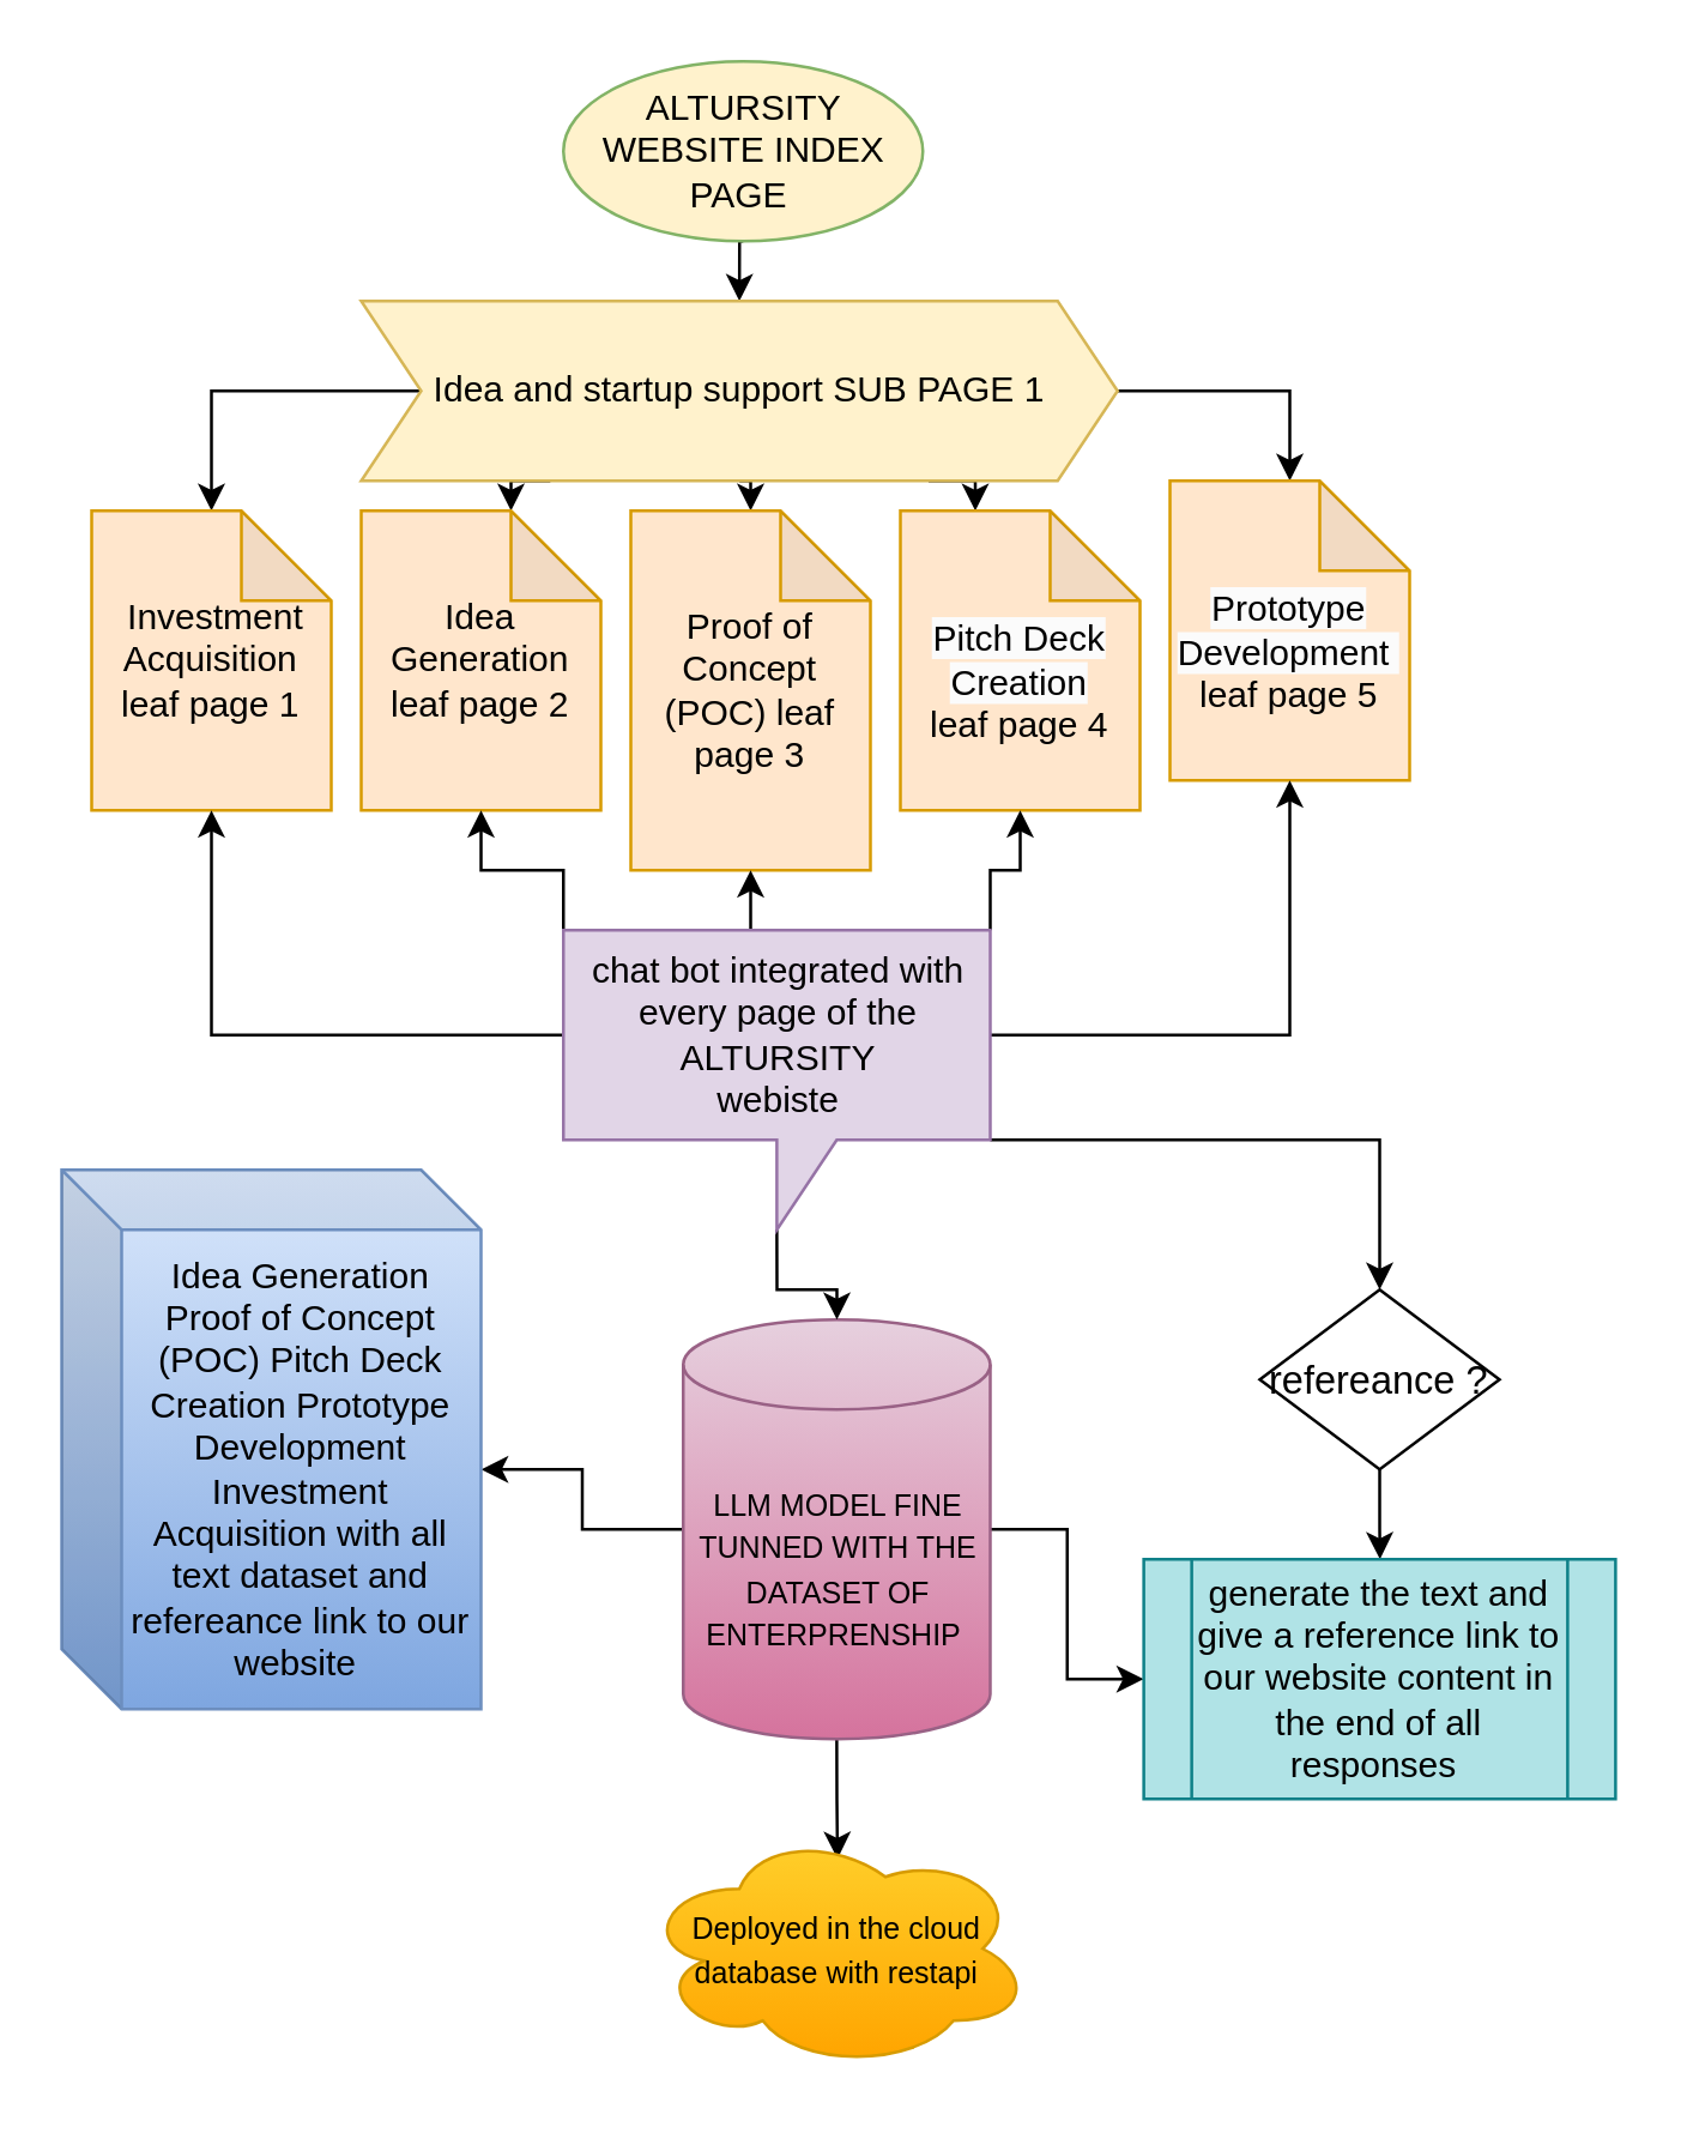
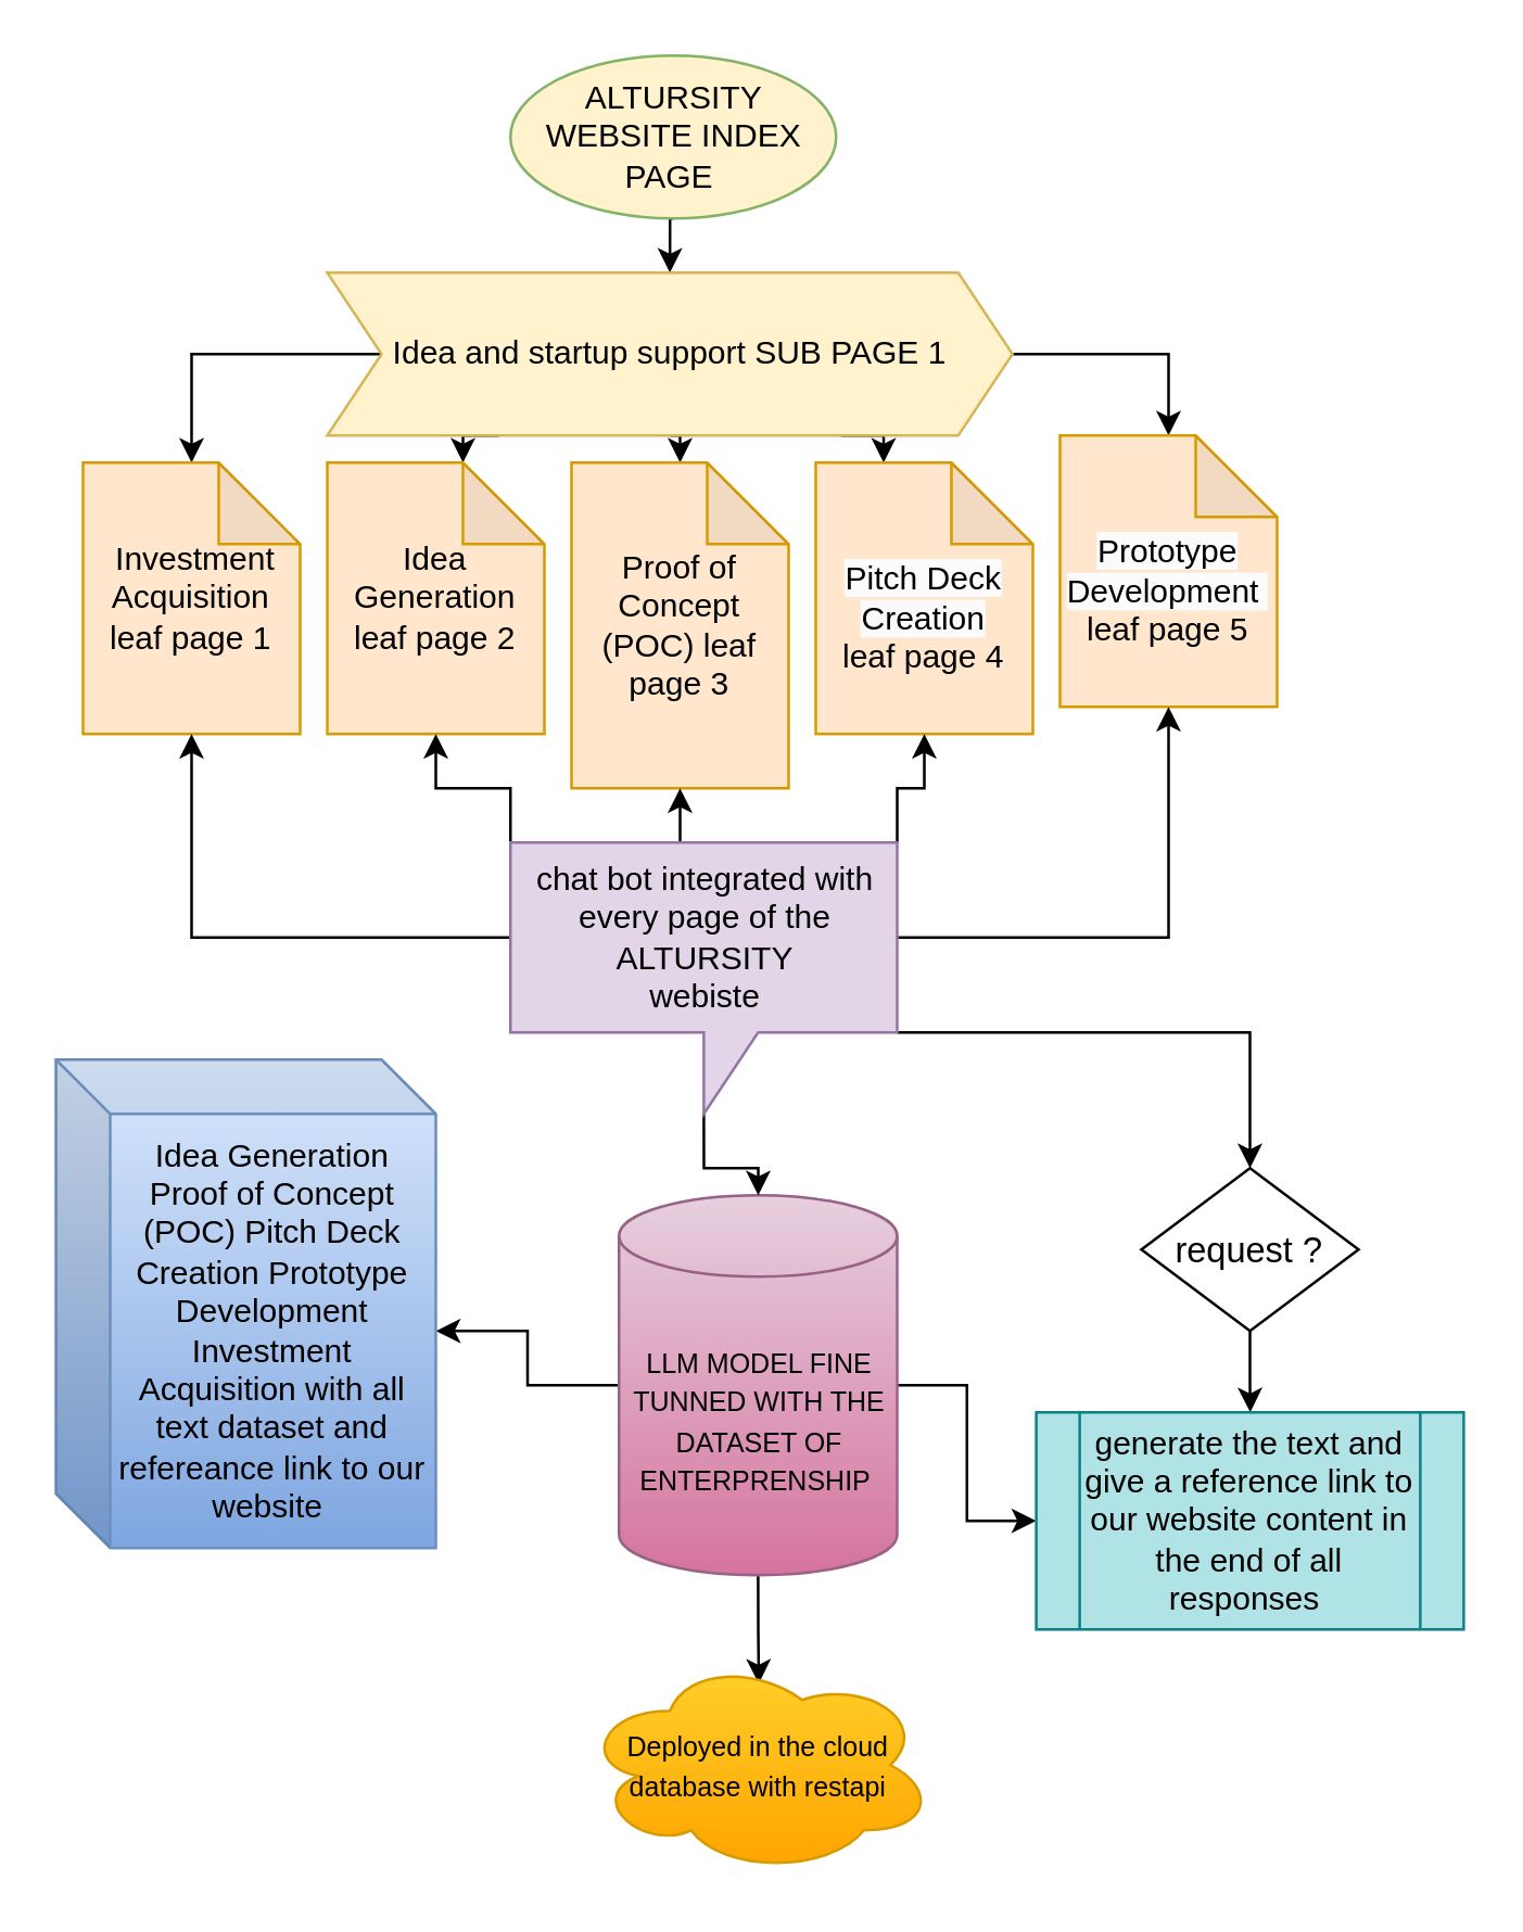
- <mxCell id="29" value="&lt;font style=&quot;font-size: 13px;&quot;&gt;refereance ?&lt;/font&gt;" style="rhombus;whiteSpace=wrap;html=1;" vertex="1" parent="1"><mxGeometry x="420" y="430" width="80" height="60" as="geometry" /></mxCell>
+ <mxCell id="29" value="&lt;font style=&quot;font-size: 13px;&quot;&gt;request ?&lt;/font&gt;" style="rhombus;whiteSpace=wrap;html=1;" vertex="1" parent="1"><mxGeometry x="420" y="430" width="80" height="60" as="geometry" /></mxCell>
